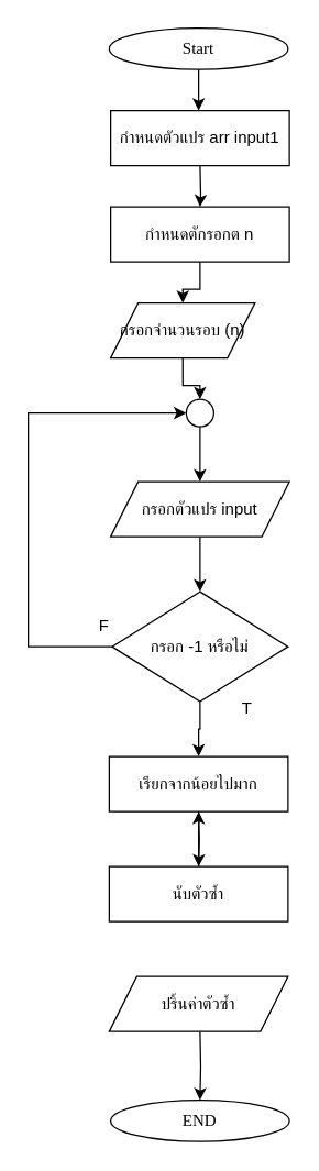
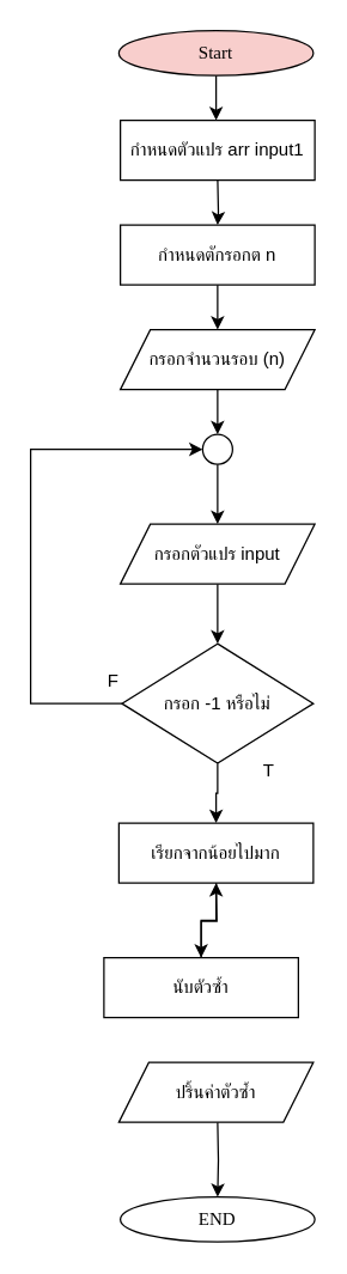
- <mxCell id="3" value="&lt;font data-font-src=&quot;https://fonts.googleapis.com/css?family=Sarabun&quot; face=&quot;Sarabun&quot;&gt;Start&lt;/font&gt;" style="ellipse;whiteSpace=wrap;html=1;" vertex="1" parent="1"><mxGeometry x="79" y="20" width="130" height="30" as="geometry" /></mxCell>
+ <mxCell id="3" value="&lt;font data-font-src=&quot;https://fonts.googleapis.com/css?family=Sarabun&quot; face=&quot;Sarabun&quot;&gt;Start&lt;/font&gt;" style="ellipse;whiteSpace=wrap;html=1;fillColor=#f8cecc;" vertex="1" parent="1"><mxGeometry x="79" y="20" width="130" height="30" as="geometry" /></mxCell>
- <mxCell id="21" value="กรอกจำนวนรอบ (n)" style="rounded=0;whiteSpace=wrap;html=1;shape=parallelogram;perimeter=parallelogramPerimeter;fixedSize=1;" vertex="1" parent="1"><mxGeometry x="80" y="220" width="105" height="40" as="geometry" /></mxCell>
+ <mxCell id="21" value="กรอกจำนวนรอบ (n)" style="rounded=0;whiteSpace=wrap;html=1;shape=parallelogram;perimeter=parallelogramPerimeter;fixedSize=1;" vertex="1" parent="1"><mxGeometry x="80" y="220" width="130" height="40" as="geometry" /></mxCell>
- <mxCell id="23" value="นับตัวซ้ำ" style="rounded=0;whiteSpace=wrap;html=1;" vertex="1" parent="1"><mxGeometry x="79" y="630" width="130" height="40" as="geometry" /></mxCell>
+ <mxCell id="23" value="นับตัวซ้ำ" style="rounded=0;whiteSpace=wrap;html=1;" vertex="1" parent="1"><mxGeometry x="69" y="640" width="130" height="40" as="geometry" /></mxCell>
